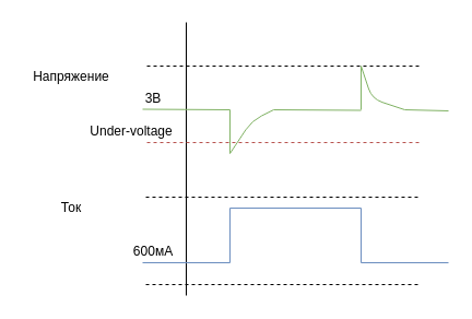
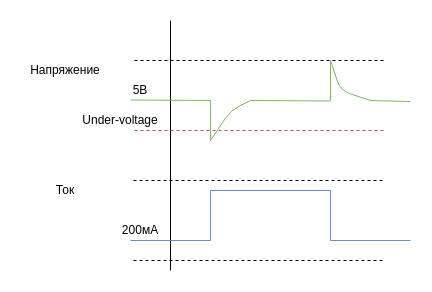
- <mxCell id="7" value="3В" style="text;html=1;strokeColor=none;fillColor=none;align=center;verticalAlign=middle;whiteSpace=wrap;rounded=0;" vertex="1" parent="1"><mxGeometry x="120" y="80" width="40" height="20" as="geometry" /></mxCell>
+ <mxCell id="7" value="5В" style="text;html=1;strokeColor=none;fillColor=none;align=center;verticalAlign=middle;whiteSpace=wrap;rounded=0;" vertex="1" parent="1"><mxGeometry x="120" y="80" width="40" height="20" as="geometry" /></mxCell>
- <mxCell id="19" value="600мА" style="text;html=1;strokeColor=none;fillColor=none;align=center;verticalAlign=middle;whiteSpace=wrap;rounded=0;" vertex="1" parent="1"><mxGeometry x="120" y="220" width="40" height="20" as="geometry" /></mxCell>
+ <mxCell id="19" value="200мА" style="text;html=1;strokeColor=none;fillColor=none;align=center;verticalAlign=middle;whiteSpace=wrap;rounded=0;" vertex="1" parent="1"><mxGeometry x="120" y="220" width="40" height="20" as="geometry" /></mxCell>
